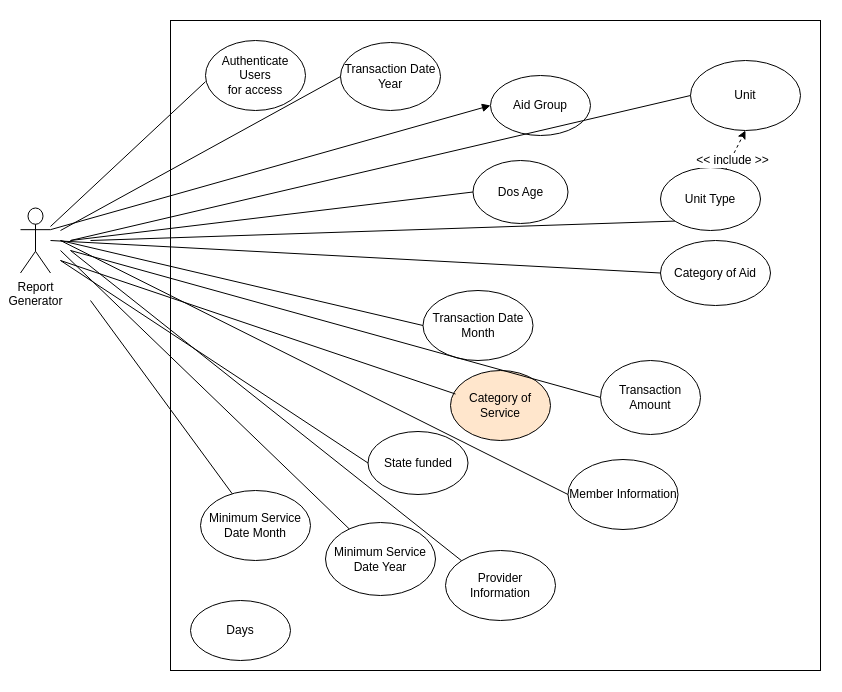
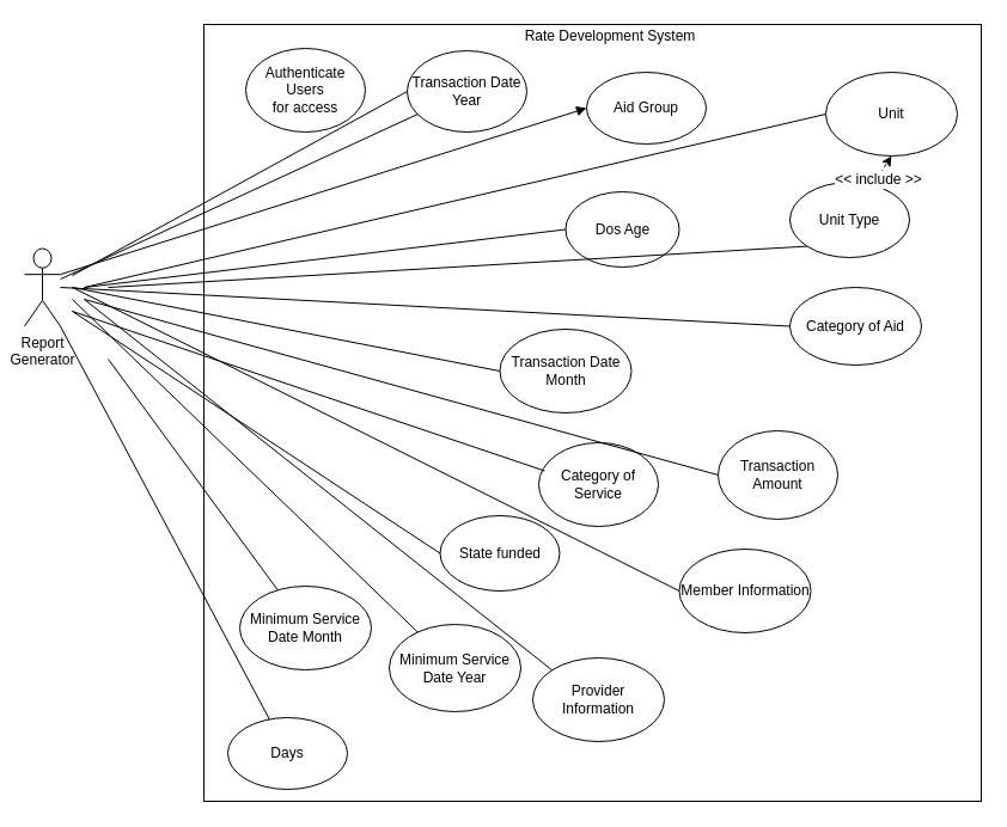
+ <mxCell id="5" value="Rate Development System" style="text;html=1;strokeColor=none;fillColor=none;align=center;verticalAlign=middle;whiteSpace=wrap;rounded=0;" vertex="1" parent="1"><mxGeometry x="390" y="20" width="240" height="20" as="geometry" /></mxCell>
- <mxCell id="13" value="Aid Group" style="ellipse;whiteSpace=wrap;html=1;" vertex="1" parent="1"><mxGeometry x="490" y="75" width="100" height="60" as="geometry" /></mxCell>
+ <mxCell id="13" value="Aid Group" style="ellipse;whiteSpace=wrap;html=1;" vertex="1" parent="1"><mxGeometry x="490" y="60" width="100" height="60" as="geometry" /></mxCell>
- <mxCell id="6" value="" style="endArrow=none;html=1;entryX=0;entryY=0.588;entryDx=0;entryDy=0;entryPerimeter=0;" edge="1" parent="1" source="3" target="4"><mxGeometry width="50" height="50" relative="1" as="geometry"><mxPoint x="70" y="660" as="sourcePoint" /><mxPoint x="120" y="610" as="targetPoint" /></mxGeometry></mxCell>
+ <mxCell id="6" value="" style="endArrow=none;html=1;" edge="1" parent="1" source="3" target="7"><mxGeometry width="50" height="50" relative="1" as="geometry"><mxPoint x="70" y="660" as="sourcePoint" /><mxPoint x="120" y="610" as="targetPoint" /></mxGeometry></mxCell>
- <mxCell id="17" value="Unit Type" style="ellipse;whiteSpace=wrap;html=1;" vertex="1" parent="1"><mxGeometry x="660" y="167" width="100" height="63" as="geometry" /></mxCell>
+ <mxCell id="17" value="Unit Type" style="ellipse;whiteSpace=wrap;html=1;" vertex="1" parent="1"><mxGeometry x="660" y="152" width="100" height="63" as="geometry" /></mxCell>
- <mxCell id="10" value="Transaction Date Month" style="ellipse;whiteSpace=wrap;html=1;" vertex="1" parent="1"><mxGeometry x="422.5" y="290" width="110" height="70" as="geometry" /></mxCell>
+ <mxCell id="10" value="Transaction Date Month" style="ellipse;whiteSpace=wrap;html=1;" vertex="1" parent="1"><mxGeometry x="417.5" y="275" width="110" height="70" as="geometry" /></mxCell>
- <mxCell id="15" value="Category of Service" style="ellipse;whiteSpace=wrap;html=1;fillColor=#ffe6cc;" vertex="1" parent="1"><mxGeometry x="450" y="370" width="100" height="70" as="geometry" /></mxCell>
+ <mxCell id="15" value="Category of Service" style="ellipse;whiteSpace=wrap;html=1;" vertex="1" parent="1"><mxGeometry x="450" y="370" width="100" height="70" as="geometry" /></mxCell>
+ <mxCell id="31" value="" style="endArrow=none;html=1;entryX=1;entryY=1;entryDx=0;entryDy=0;entryPerimeter=0;" edge="1" parent="1" source="19" target="3"><mxGeometry width="50" height="50" relative="1" as="geometry"><mxPoint x="-10" y="740" as="sourcePoint" /><mxPoint x="40" y="690" as="targetPoint" /></mxGeometry></mxCell>
